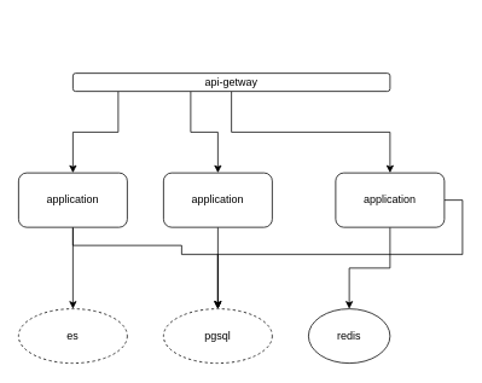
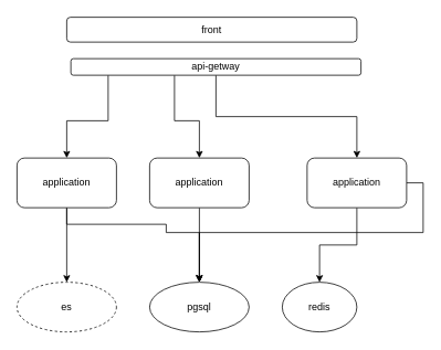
+ <mxCell id="2" value="front" style="rounded=1;whiteSpace=wrap;html=1;" vertex="1" parent="1"><mxGeometry x="80" y="20" width="350" height="30" as="geometry" /></mxCell>
- <mxCell id="6" value="api-getway" style="rounded=1;whiteSpace=wrap;html=1;" vertex="1" parent="1"><mxGeometry x="80" y="80" width="350" height="20" as="geometry" /></mxCell>
+ <mxCell id="6" value="api-getway" style="rounded=1;whiteSpace=wrap;html=1;" vertex="1" parent="1"><mxGeometry x="85" y="70" width="350" height="20" as="geometry" /></mxCell>
- <mxCell id="15" value="pgsql" style="ellipse;whiteSpace=wrap;html=1;rounded=1;dashed=1;" vertex="1" parent="1"><mxGeometry x="180" y="340" width="120" height="60" as="geometry" /></mxCell>
+ <mxCell id="15" value="pgsql" style="ellipse;whiteSpace=wrap;html=1;rounded=1;" vertex="1" parent="1"><mxGeometry x="180" y="340" width="120" height="60" as="geometry" /></mxCell>
